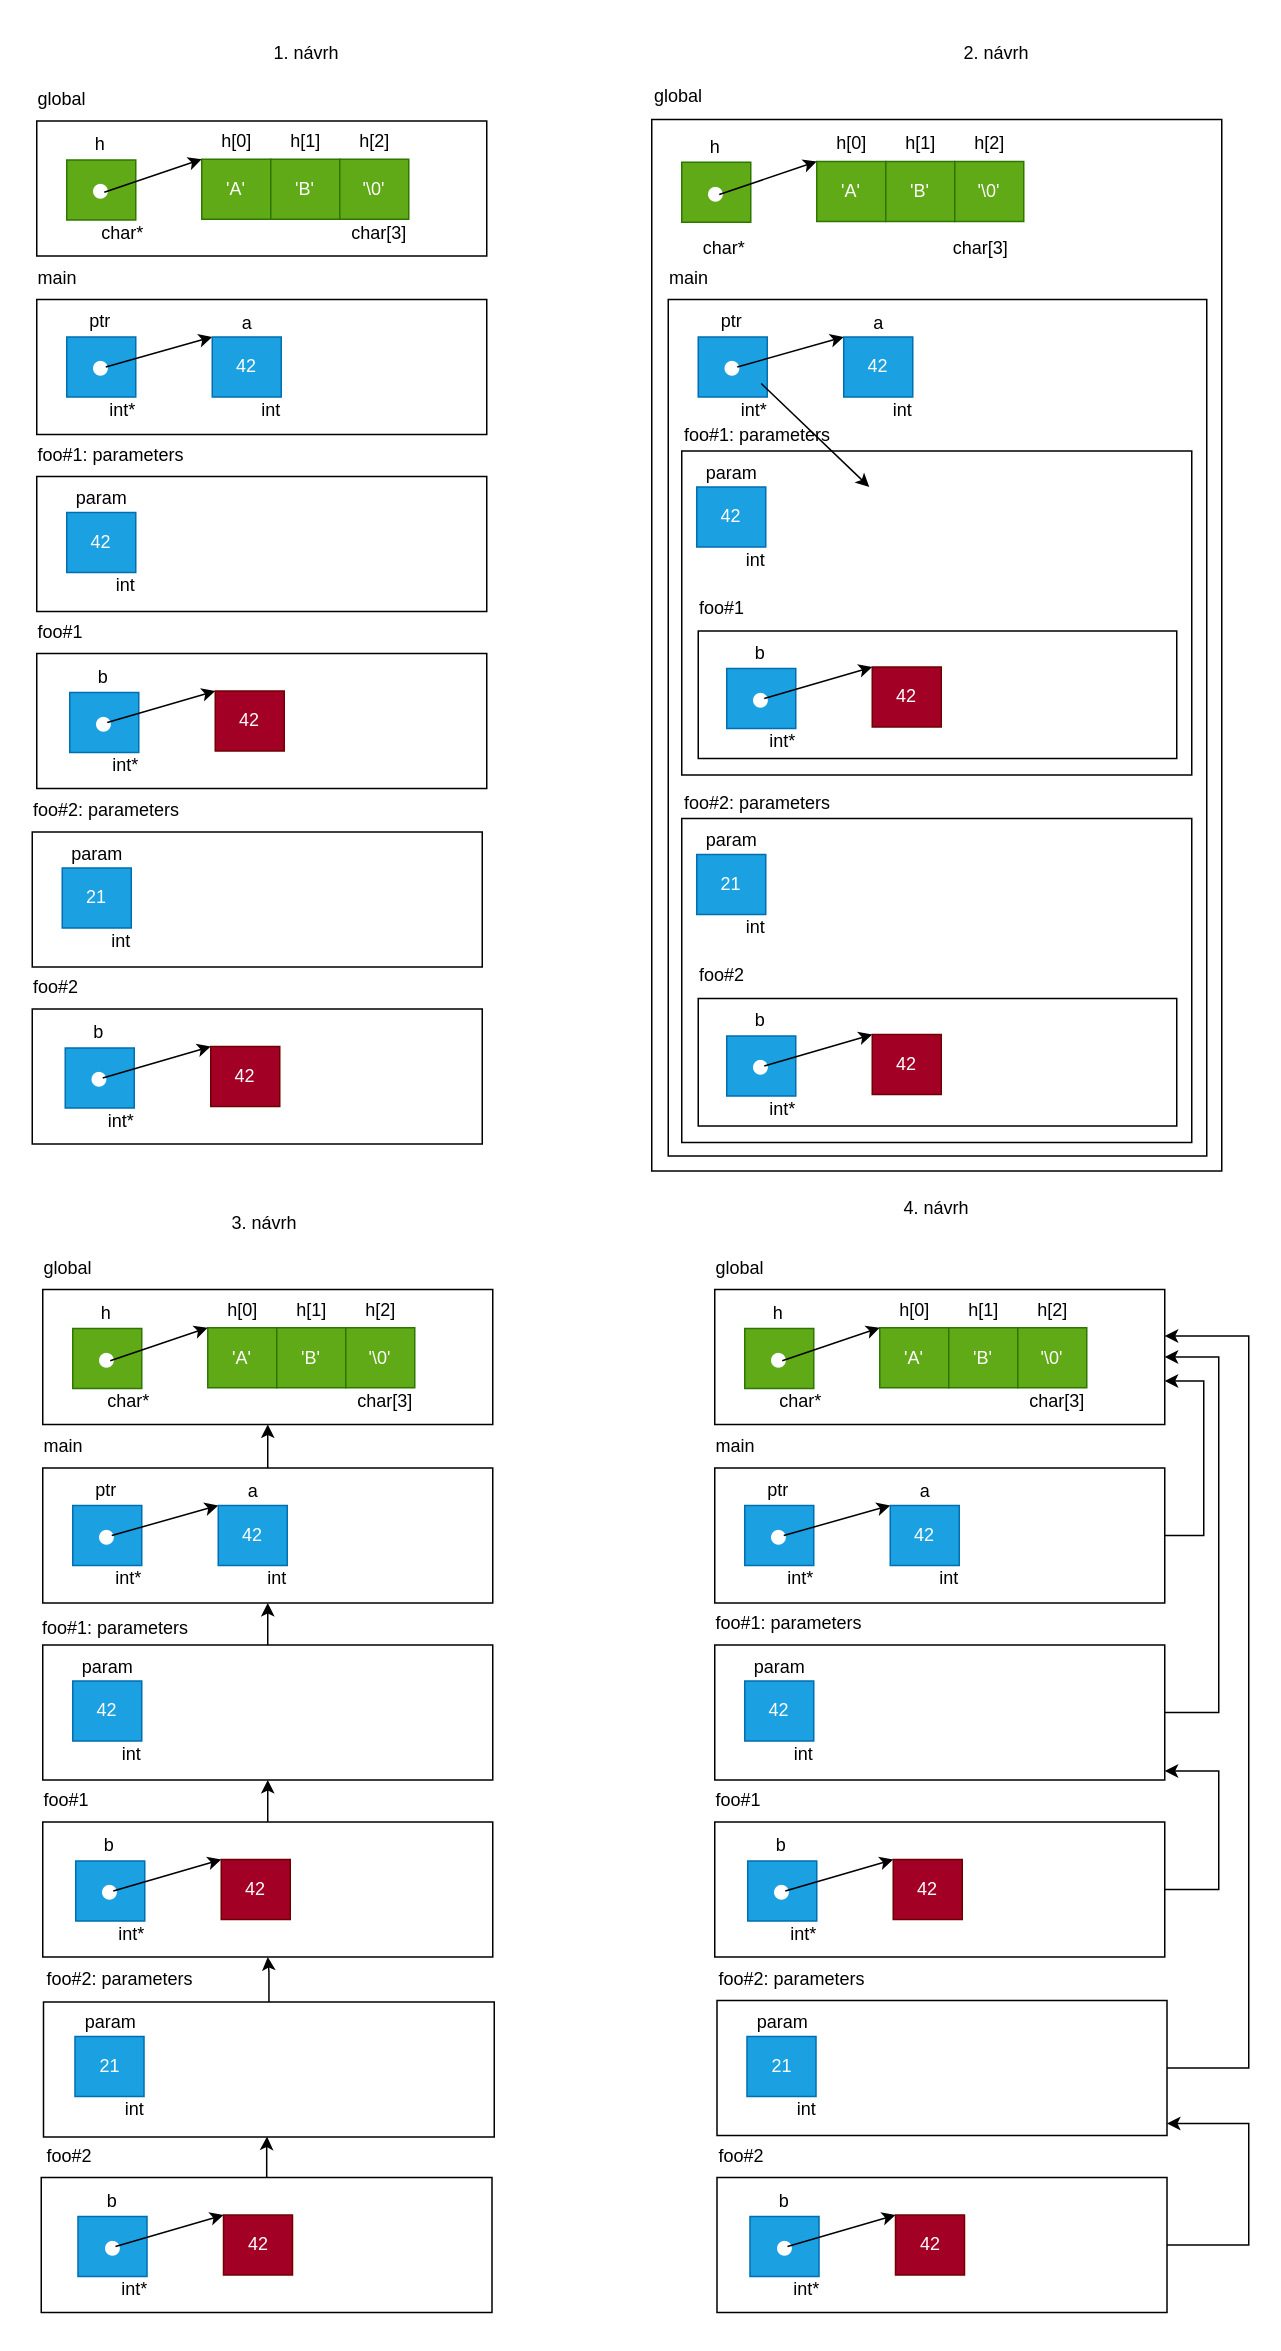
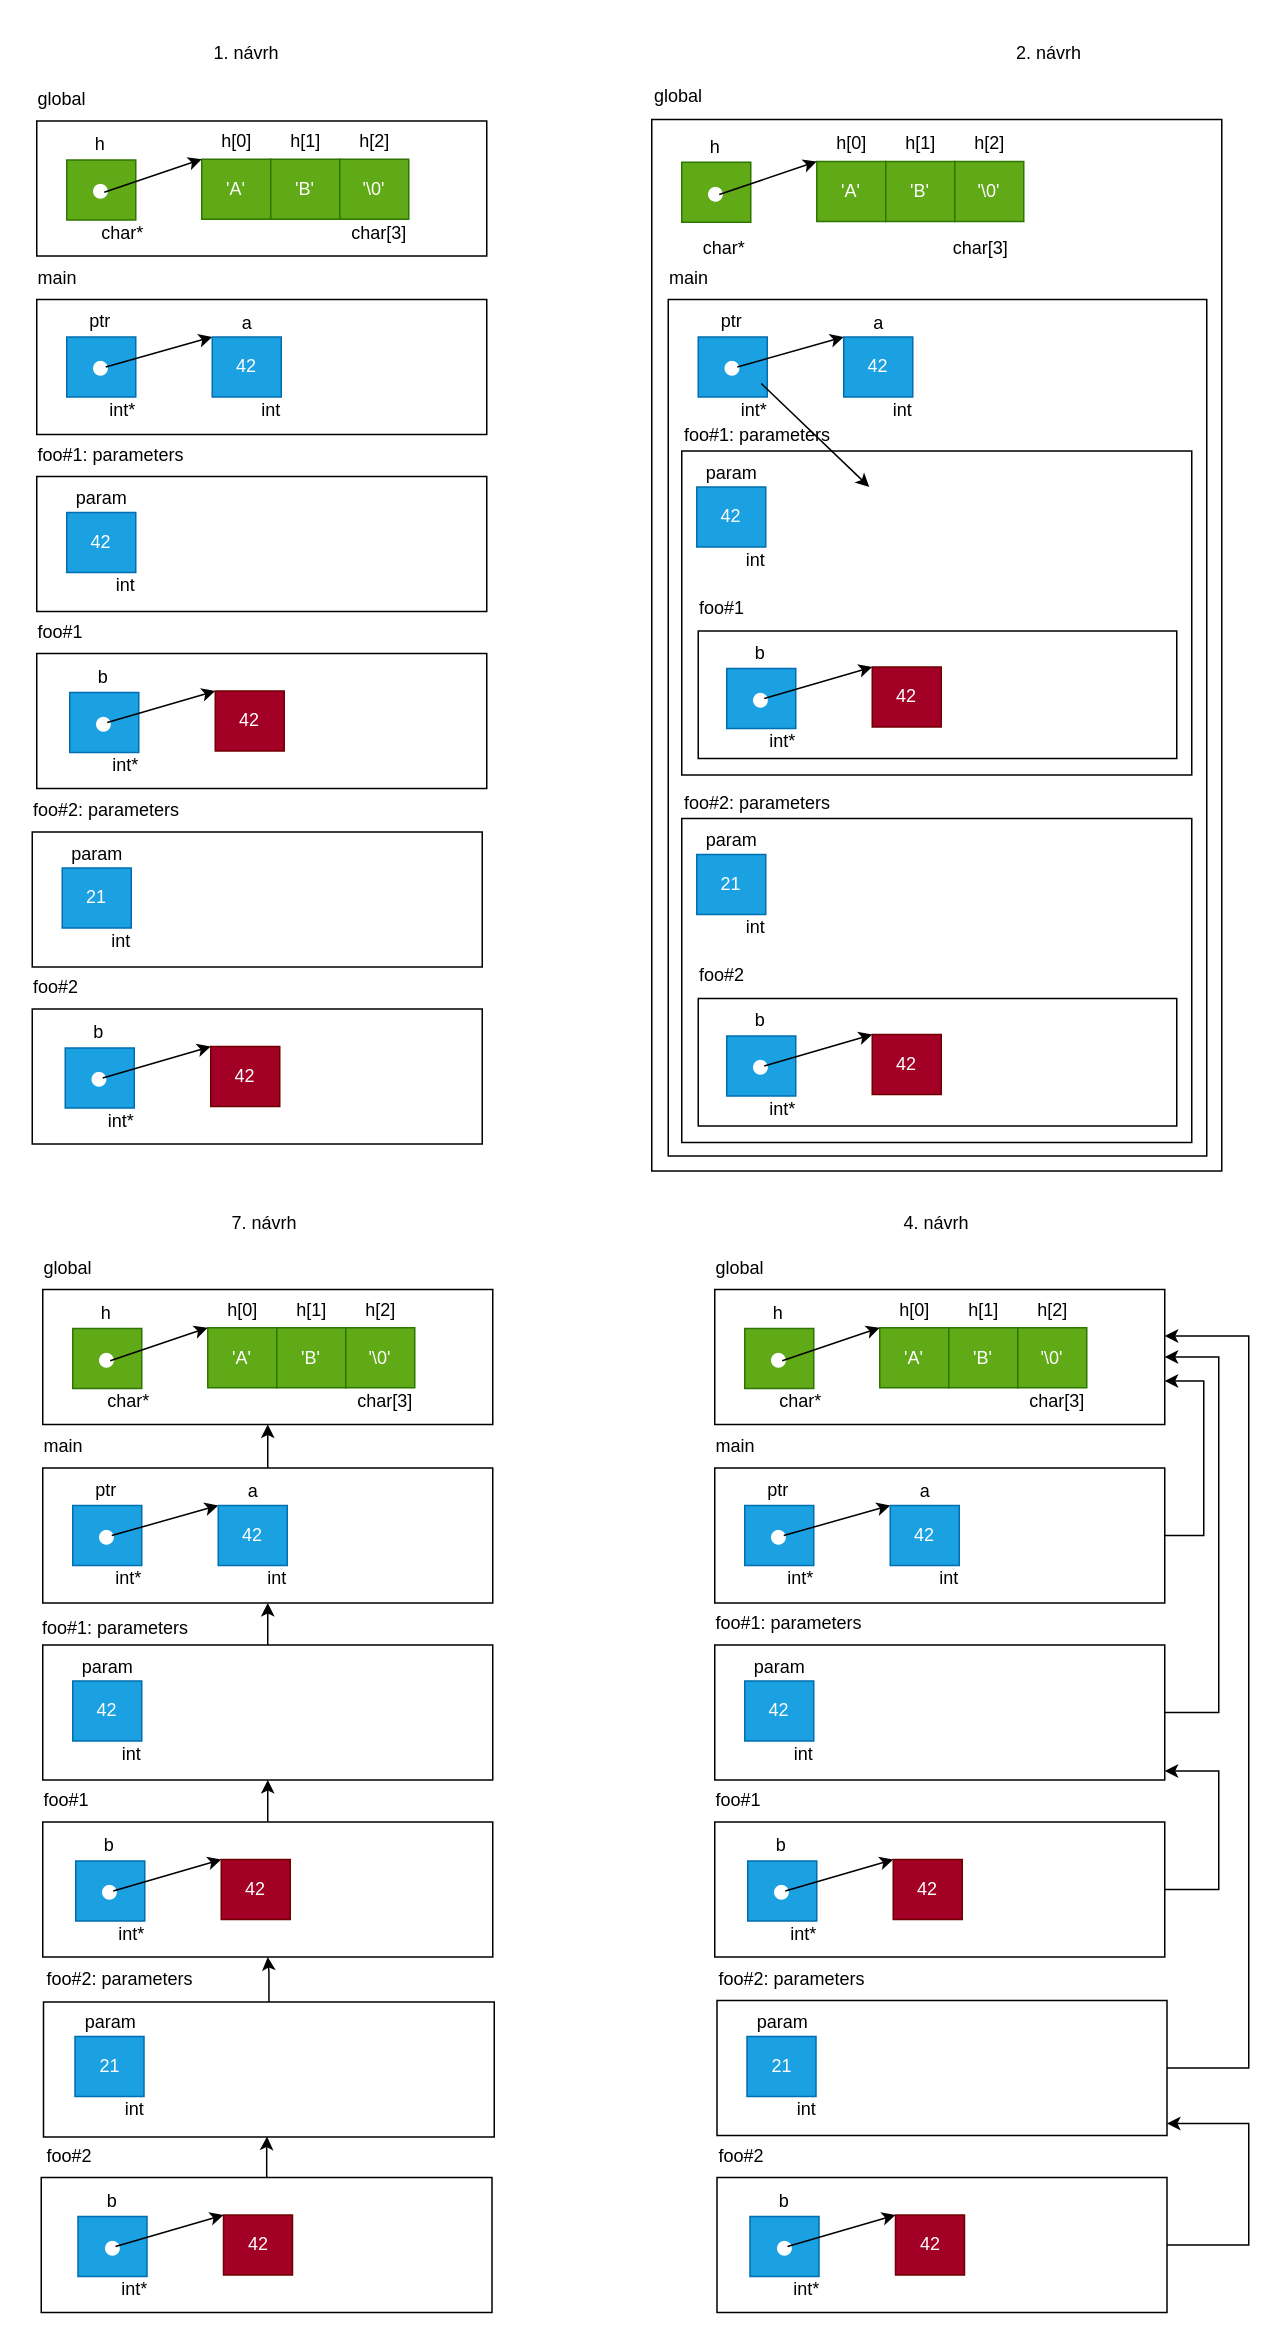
- <mxCell id="3" value="1. návrh" style="text;html=1;align=center;verticalAlign=middle;whiteSpace=wrap;rounded=0;" vertex="1" parent="1"><mxGeometry x="174" y="20" width="60" height="30" as="geometry" /></mxCell>
+ <mxCell id="3" value="1. návrh" style="text;html=1;align=center;verticalAlign=middle;whiteSpace=wrap;rounded=0;" vertex="1" parent="1"><mxGeometry x="134" y="20" width="60" height="30" as="geometry" /></mxCell>
- <mxCell id="4" value="2. návrh" style="text;html=1;align=center;verticalAlign=middle;whiteSpace=wrap;rounded=0;" vertex="1" parent="1"><mxGeometry x="634" y="20" width="60" height="30" as="geometry" /></mxCell>
+ <mxCell id="4" value="2. návrh" style="text;html=1;align=center;verticalAlign=middle;whiteSpace=wrap;rounded=0;" vertex="1" parent="1"><mxGeometry x="669" y="20" width="60" height="30" as="geometry" /></mxCell>
- <mxCell id="191" value="4. návrh" style="text;html=1;align=center;verticalAlign=middle;whiteSpace=wrap;rounded=0;" vertex="1" parent="1"><mxGeometry x="594" y="790" width="60" height="30" as="geometry" /></mxCell>
+ <mxCell id="191" value="4. návrh" style="text;html=1;align=center;verticalAlign=middle;whiteSpace=wrap;rounded=0;" vertex="1" parent="1"><mxGeometry x="594" y="800" width="60" height="30" as="geometry" /></mxCell>
- <mxCell id="5" value="3. návrh" style="text;html=1;align=center;verticalAlign=middle;whiteSpace=wrap;rounded=0;" vertex="1" parent="1"><mxGeometry x="146" y="800" width="60" height="30" as="geometry" /></mxCell>
+ <mxCell id="5" value="7. návrh" style="text;html=1;align=center;verticalAlign=middle;whiteSpace=wrap;rounded=0;" vertex="1" parent="1"><mxGeometry x="146" y="800" width="60" height="30" as="geometry" /></mxCell>
